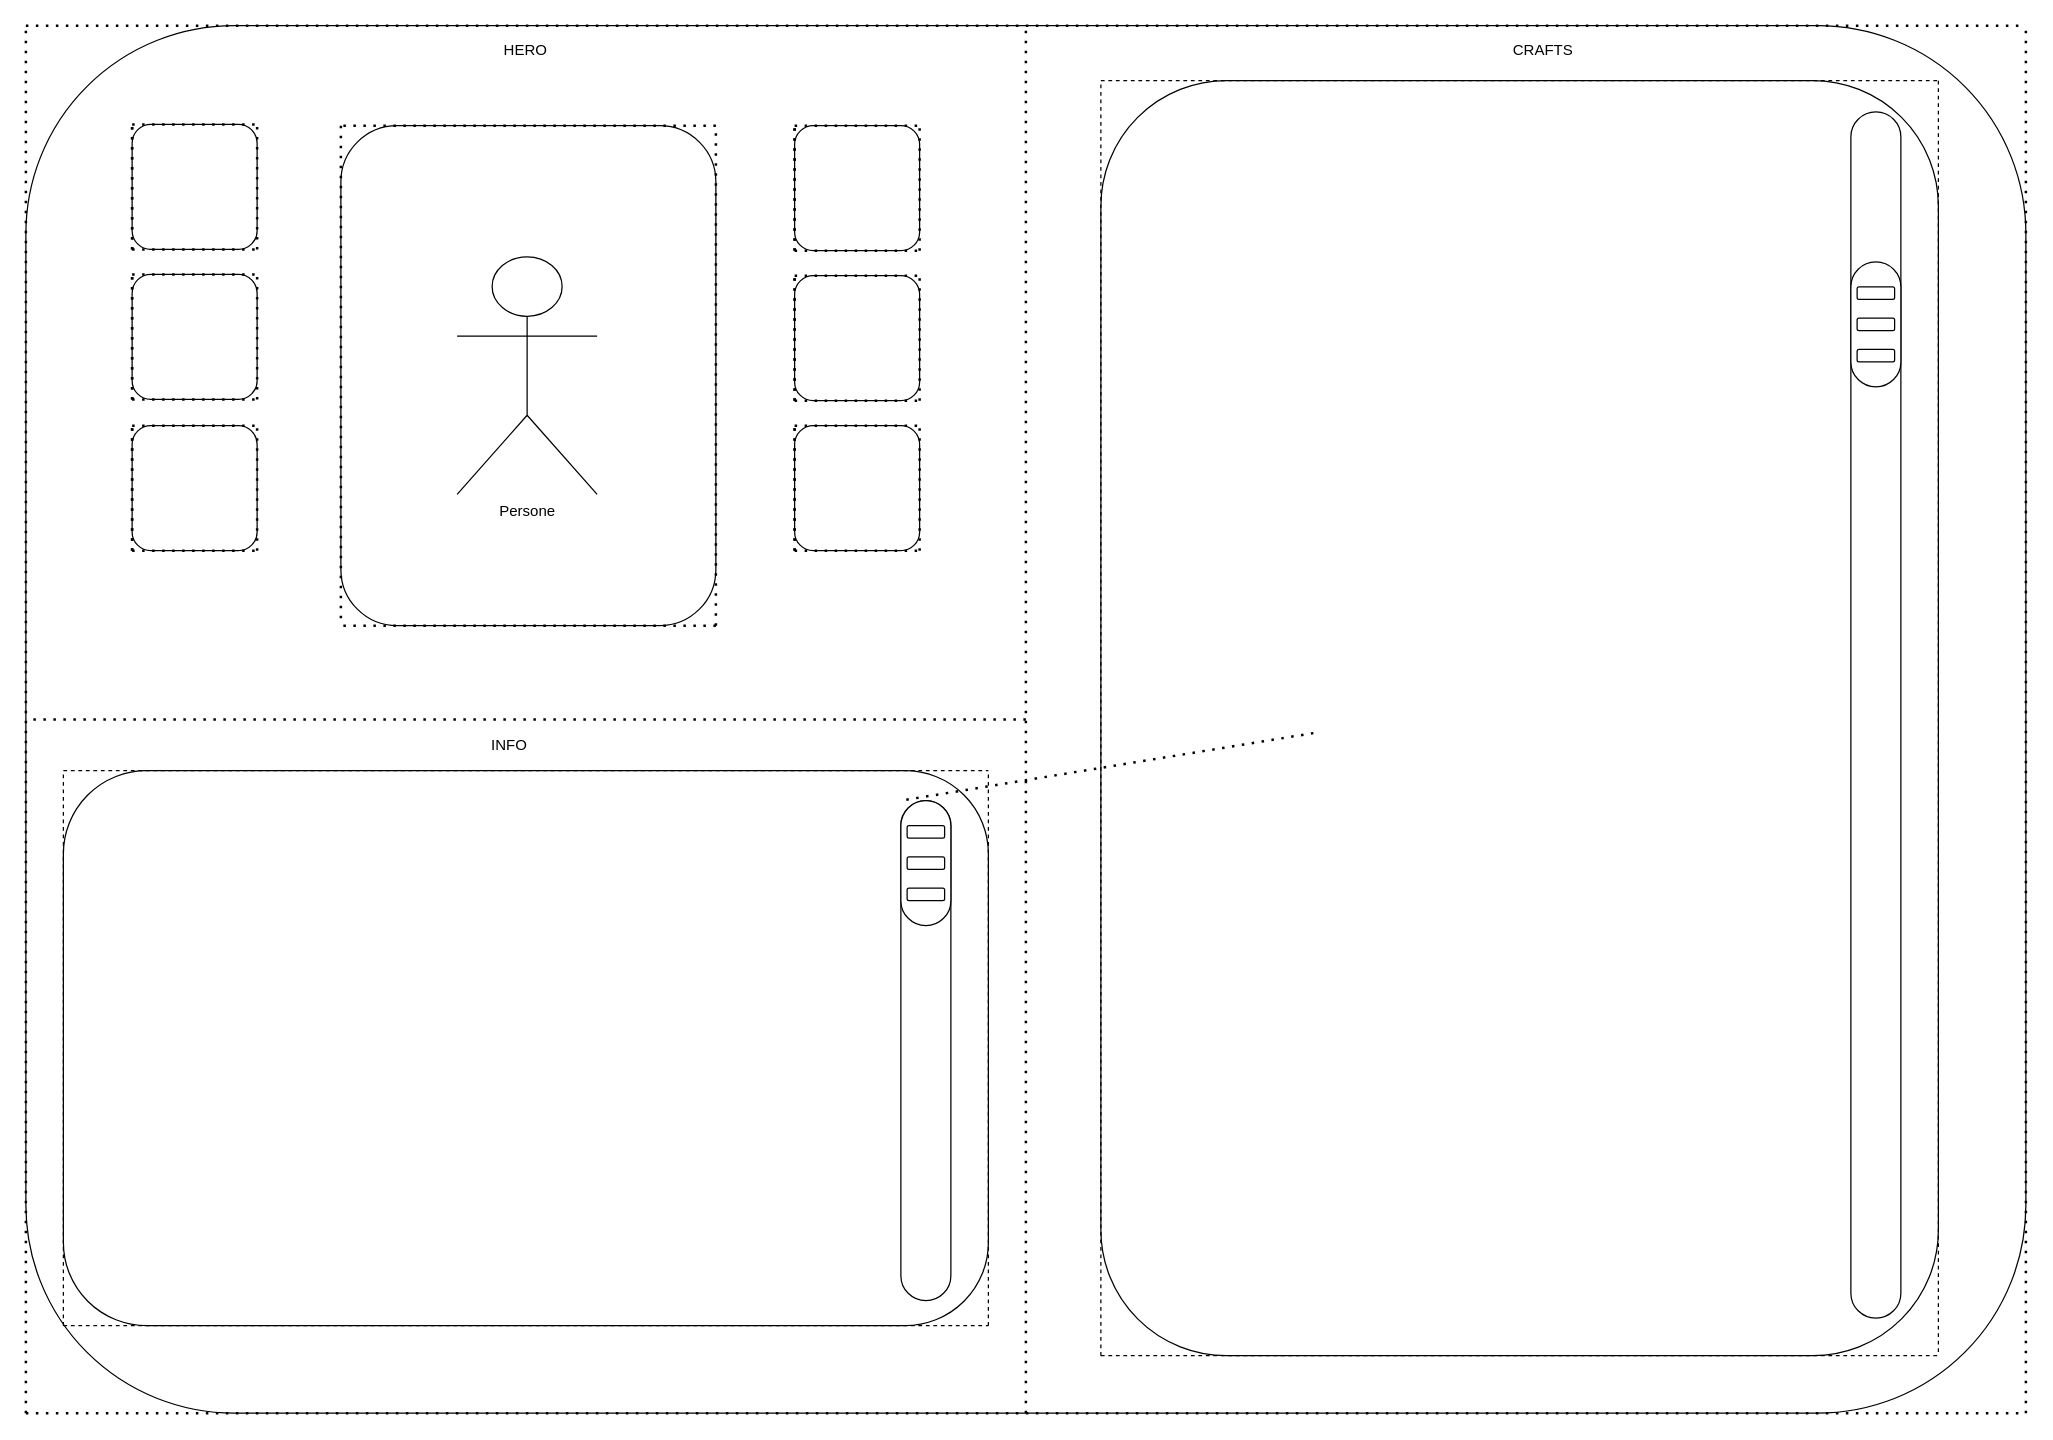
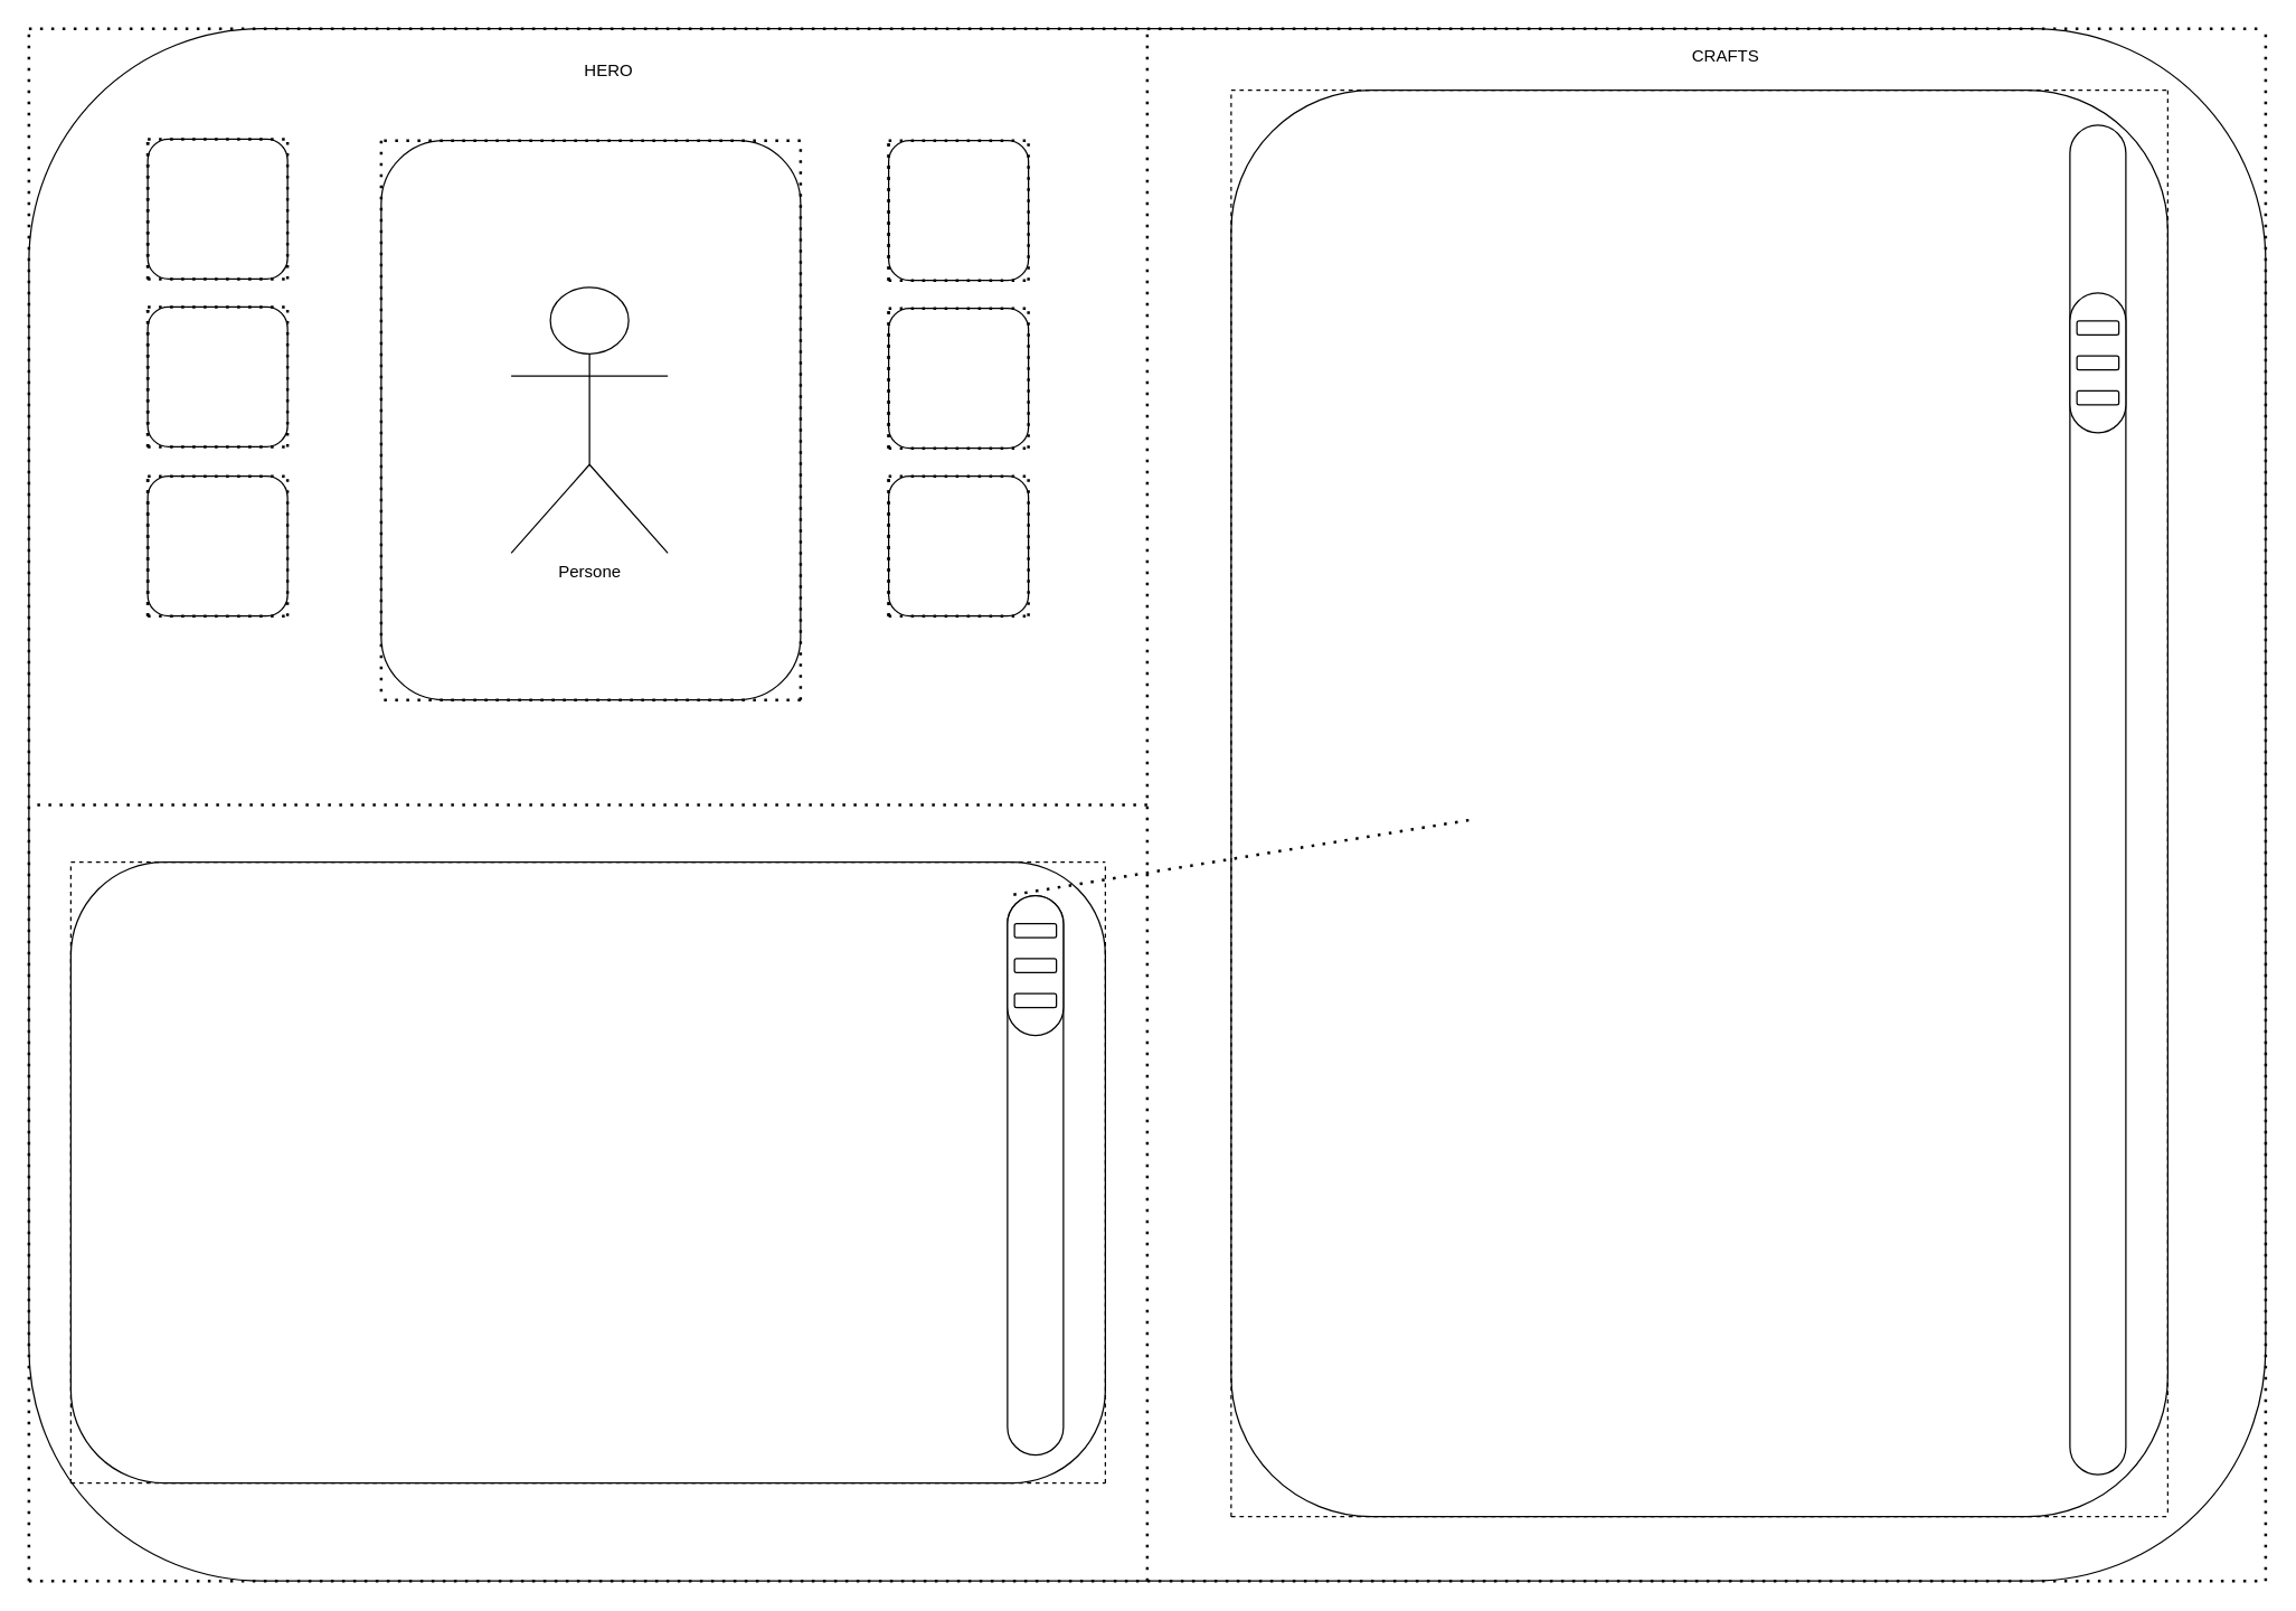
- <mxCell id="16" value="HERO" style="text;html=1;strokeColor=none;fillColor=none;align=center;verticalAlign=middle;whiteSpace=wrap;rounded=0;" parent="1" vertex="1"><mxGeometry x="400" y="30" width="40" height="20" as="geometry" /></mxCell>
+ <mxCell id="16" value="HERO" style="text;html=1;strokeColor=none;fillColor=none;align=center;verticalAlign=middle;whiteSpace=wrap;rounded=0;" parent="1" vertex="1"><mxGeometry x="415" y="40" width="40" height="20" as="geometry" /></mxCell>
- <mxCell id="28" value="INFO" style="text;html=1;strokeColor=none;fillColor=none;align=center;verticalAlign=middle;whiteSpace=wrap;rounded=0;" parent="1" vertex="1"><mxGeometry x="387" y="586" width="40" height="20" as="geometry" /></mxCell>
